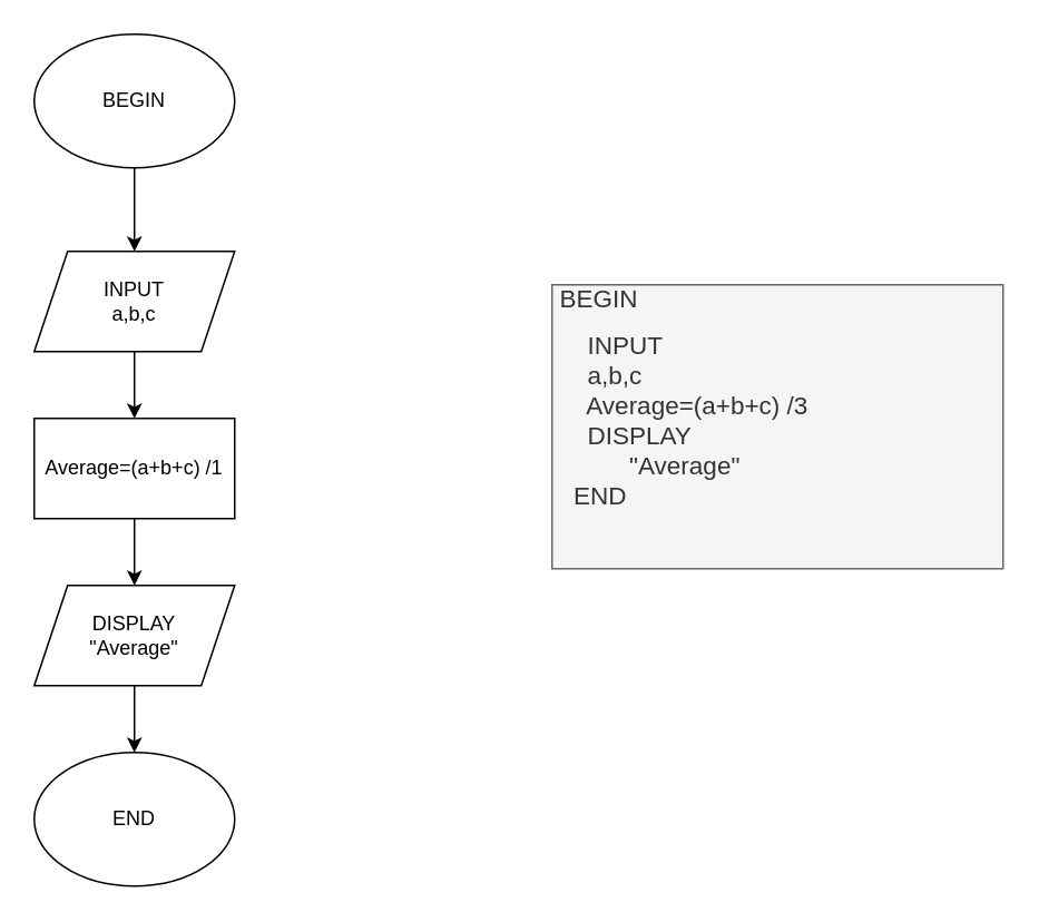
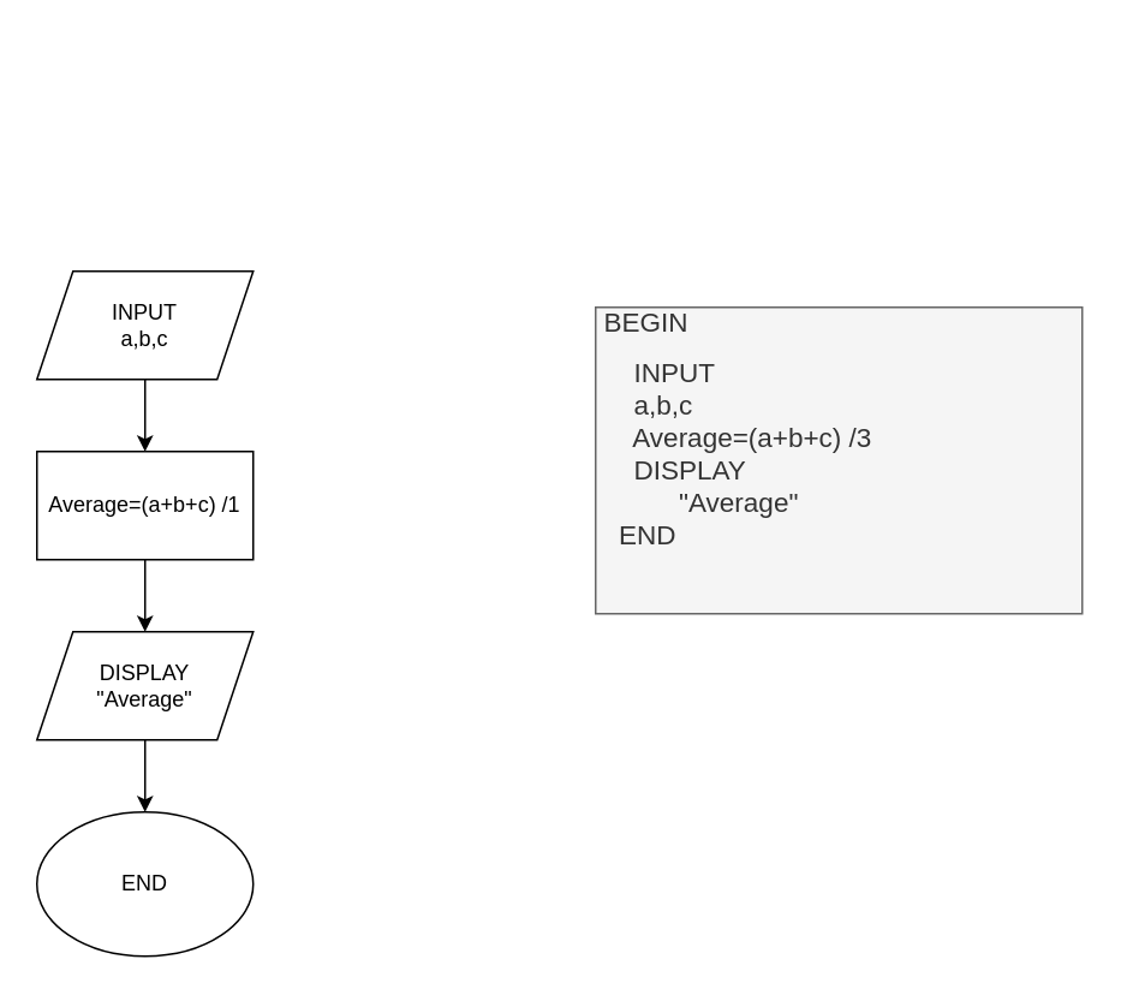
- <mxCell id="3" value="BEGIN" style="ellipse;whiteSpace=wrap;html=1;" vertex="1" parent="1"><mxGeometry x="20" y="20" width="120" height="80" as="geometry" /></mxCell>
- <mxCell id="2" value="" style="edgeStyle=orthogonalEdgeStyle;rounded=0;orthogonalLoop=1;jettySize=auto;html=1;fontSize=15;" edge="1" parent="1" source="3" target="5"><mxGeometry relative="1" as="geometry" /></mxCell>
